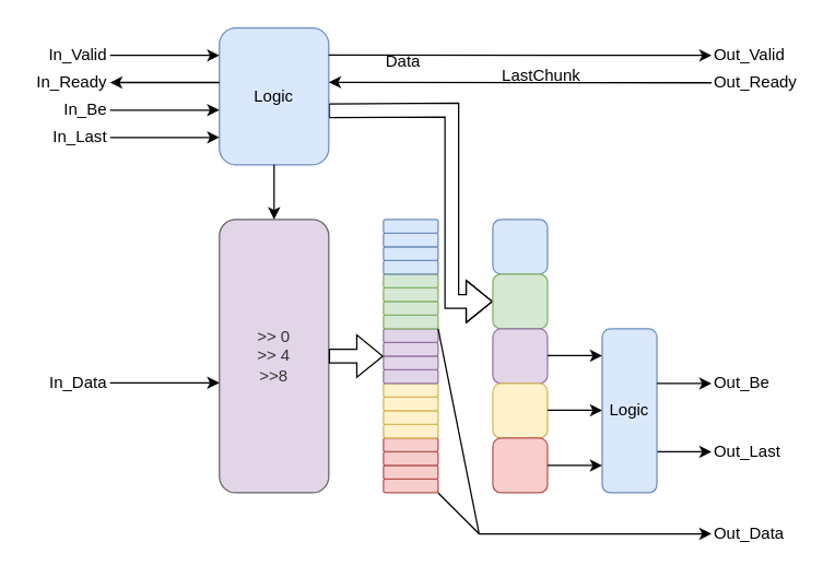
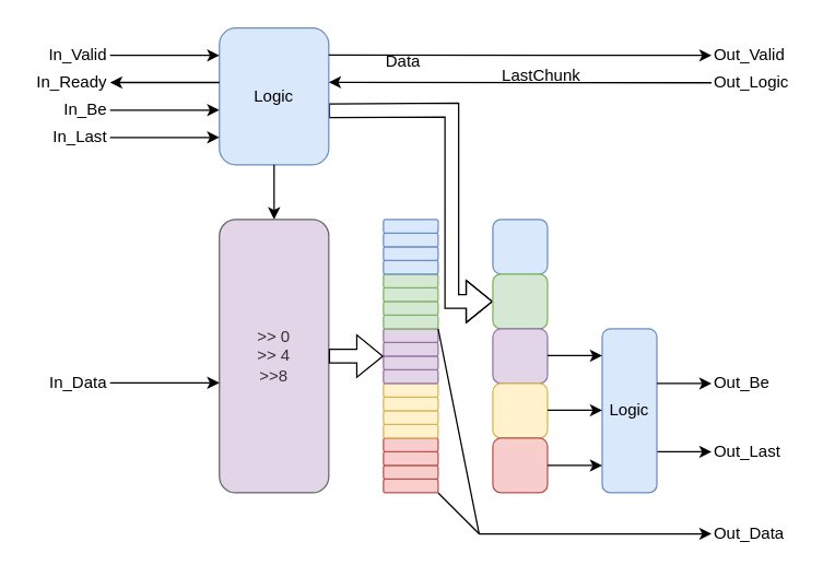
- <mxCell id="54" value="Out_Ready" style="text;html=1;align=left;verticalAlign=middle;whiteSpace=wrap;rounded=0;" vertex="1" parent="1"><mxGeometry x="520" y="50" width="60" height="20" as="geometry" /></mxCell>
+ <mxCell id="54" value="Out_Logic" style="text;html=1;align=left;verticalAlign=middle;whiteSpace=wrap;rounded=0;" vertex="1" parent="1"><mxGeometry x="520" y="50" width="60" height="20" as="geometry" /></mxCell>
